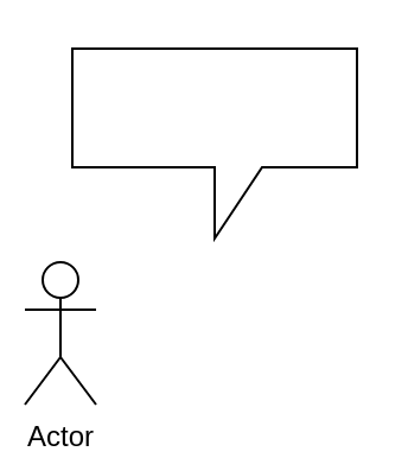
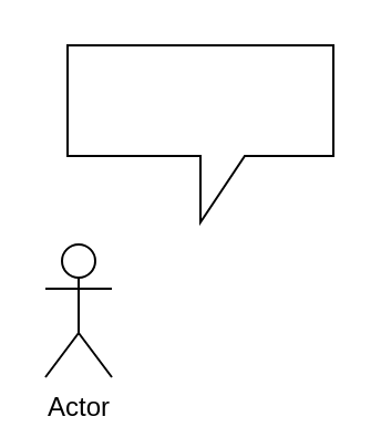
- <mxCell id="2" value="Actor" style="shape=umlActor;verticalLabelPosition=bottom;verticalAlign=top;html=1;outlineConnect=0;" vertex="1" parent="1"><mxGeometry x="10" y="110" width="30" height="60" as="geometry" /></mxCell>
+ <mxCell id="2" value="Actor" style="shape=umlActor;verticalLabelPosition=bottom;verticalAlign=top;html=1;outlineConnect=0;" vertex="1" parent="1"><mxGeometry x="20" y="110" width="30" height="60" as="geometry" /></mxCell>
